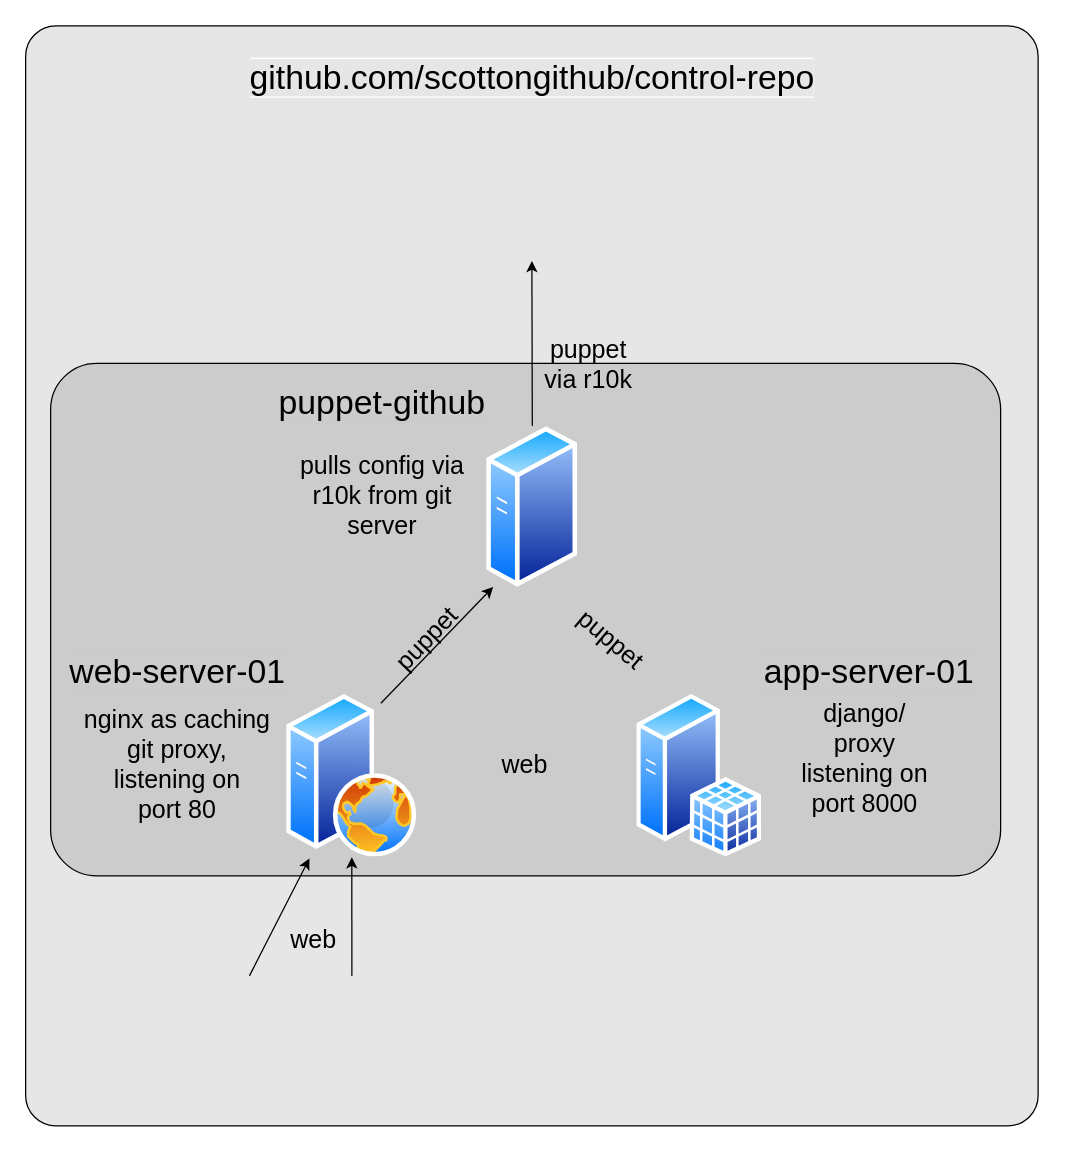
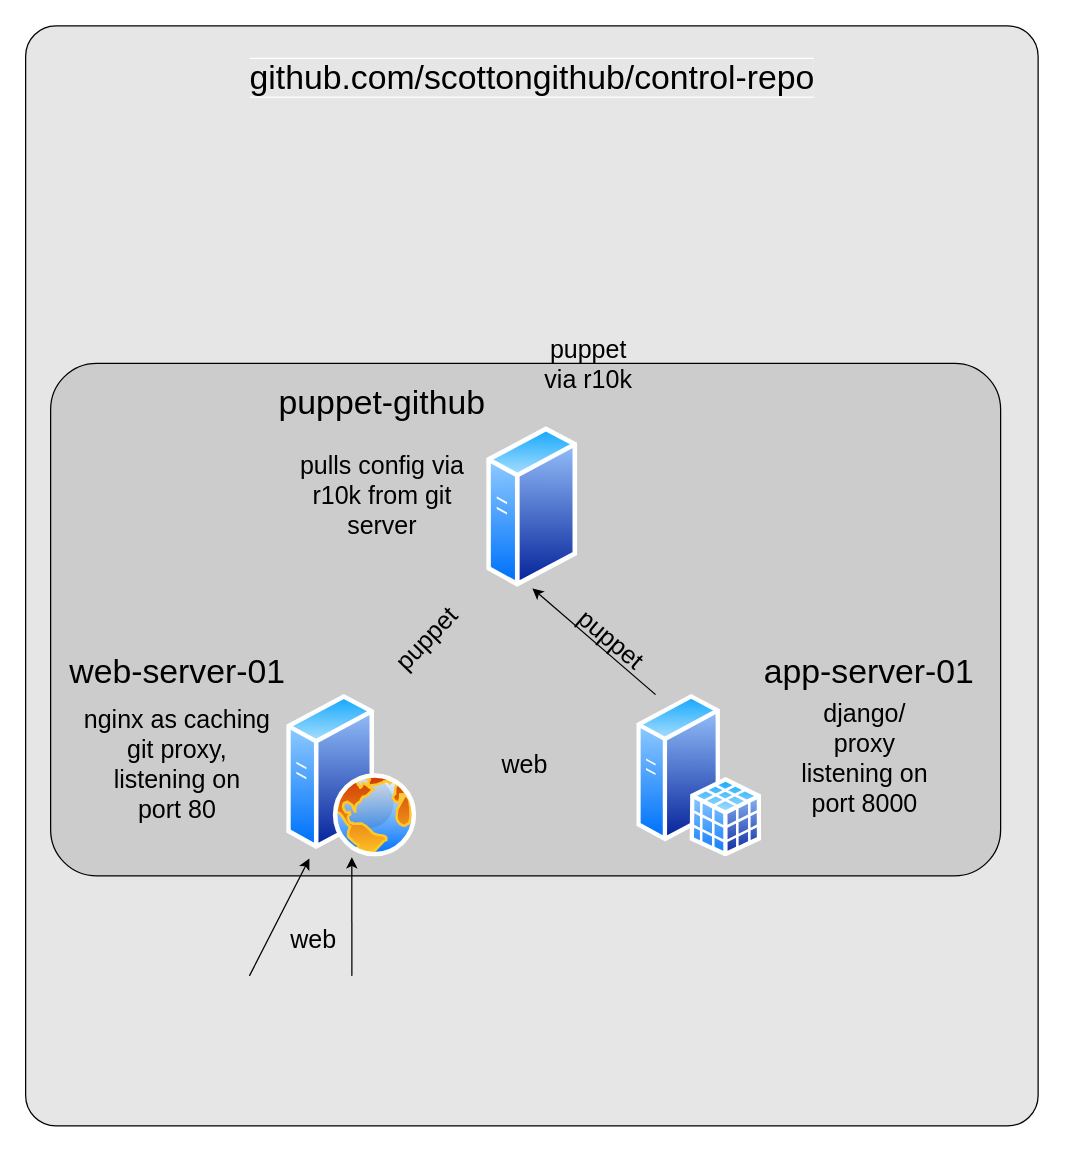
- <mxCell id="14" value="" style="endArrow=classic;html=1;rounded=0;fontSize=27;entryX=0.5;entryY=1;entryDx=0;entryDy=0;" parent="1" source="5" target="4" edge="1"><mxGeometry width="50" height="50" relative="1" as="geometry"><mxPoint x="400" y="330" as="sourcePoint" /><mxPoint x="450" y="280" as="targetPoint" /></mxGeometry></mxCell>
+ <mxCell id="13" value="" style="endArrow=classic;html=1;rounded=0;fontSize=27;entryX=0.5;entryY=1;entryDx=0;entryDy=0;exitX=0.15;exitY=0;exitDx=0;exitDy=0;exitPerimeter=0;" parent="1" source="6" target="5" edge="1"><mxGeometry width="50" height="50" relative="1" as="geometry"><mxPoint x="460" y="530" as="sourcePoint" /><mxPoint x="510" y="480" as="targetPoint" /></mxGeometry></mxCell>
- <mxCell id="12" value="" style="endArrow=classic;html=1;rounded=0;fontSize=27;entryX=0.069;entryY=0.992;entryDx=0;entryDy=0;entryPerimeter=0;exitX=0.75;exitY=0;exitDx=0;exitDy=0;" parent="1" source="7" target="5" edge="1"><mxGeometry width="50" height="50" relative="1" as="geometry"><mxPoint x="280" y="520" as="sourcePoint" /><mxPoint x="330" y="470" as="targetPoint" /></mxGeometry></mxCell>
